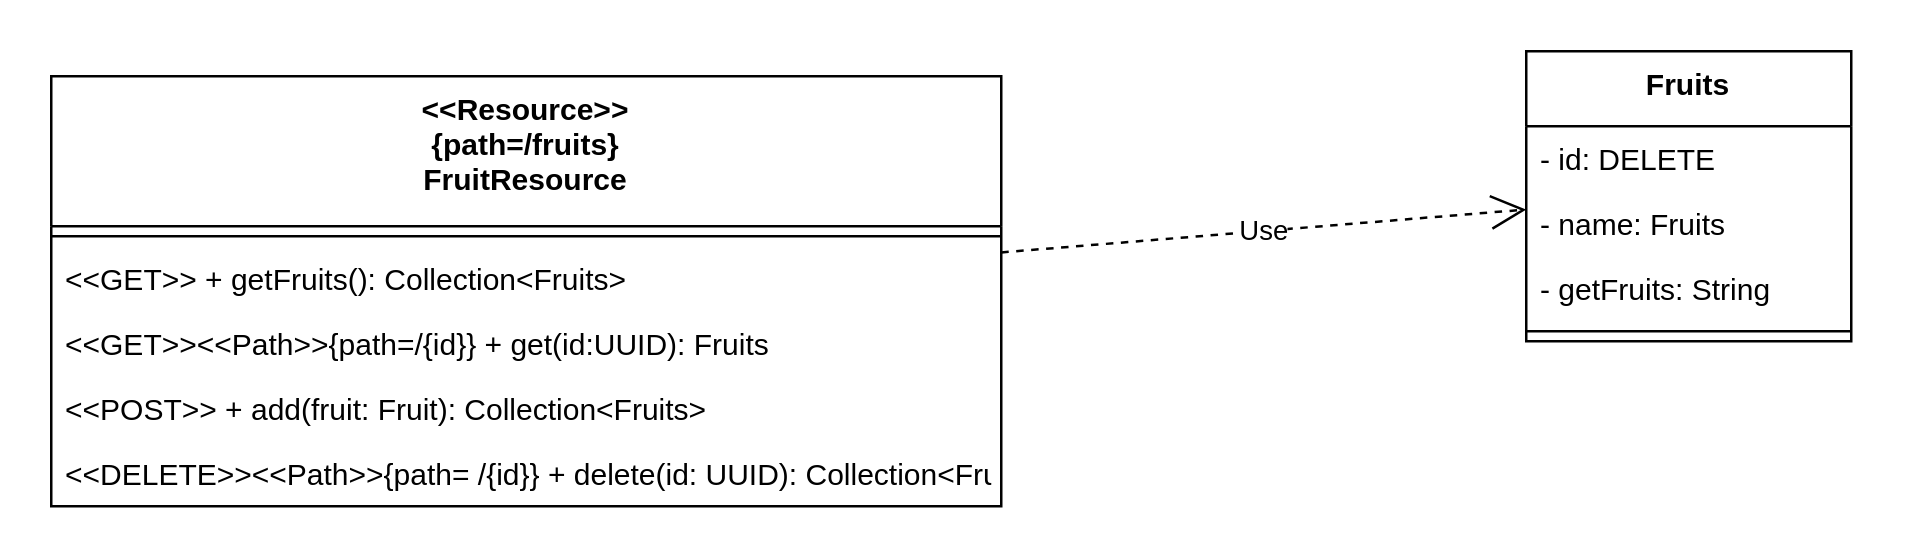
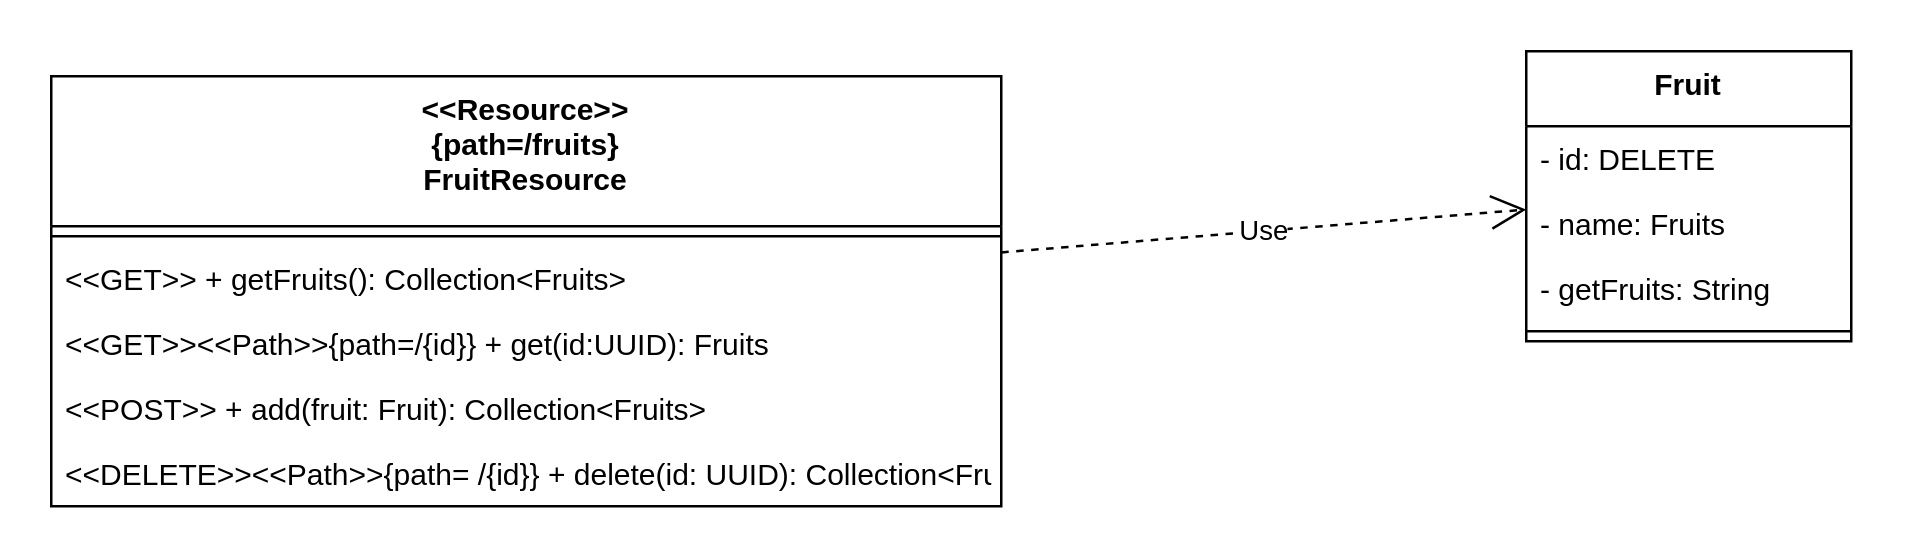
- <mxCell id="8" value="Fruits" style="swimlane;fontStyle=1;align=center;verticalAlign=top;childLayout=stackLayout;horizontal=1;startSize=30;horizontalStack=0;resizeParent=1;resizeParentMax=0;resizeLast=0;collapsible=1;marginBottom=0;" parent="1" vertex="1"><mxGeometry x="610" y="20" width="130" height="116" as="geometry" /></mxCell>
+ <mxCell id="8" value="Fruit" style="swimlane;fontStyle=1;align=center;verticalAlign=top;childLayout=stackLayout;horizontal=1;startSize=30;horizontalStack=0;resizeParent=1;resizeParentMax=0;resizeLast=0;collapsible=1;marginBottom=0;" parent="1" vertex="1"><mxGeometry x="610" y="20" width="130" height="116" as="geometry" /></mxCell>
